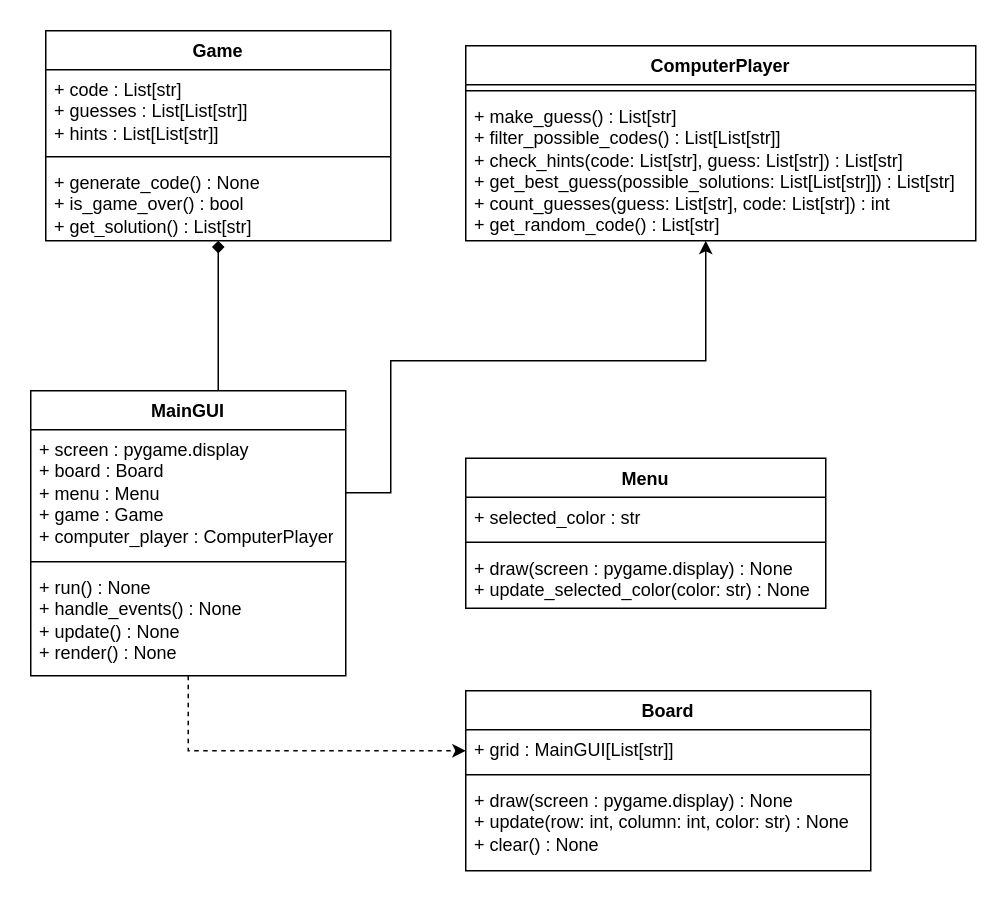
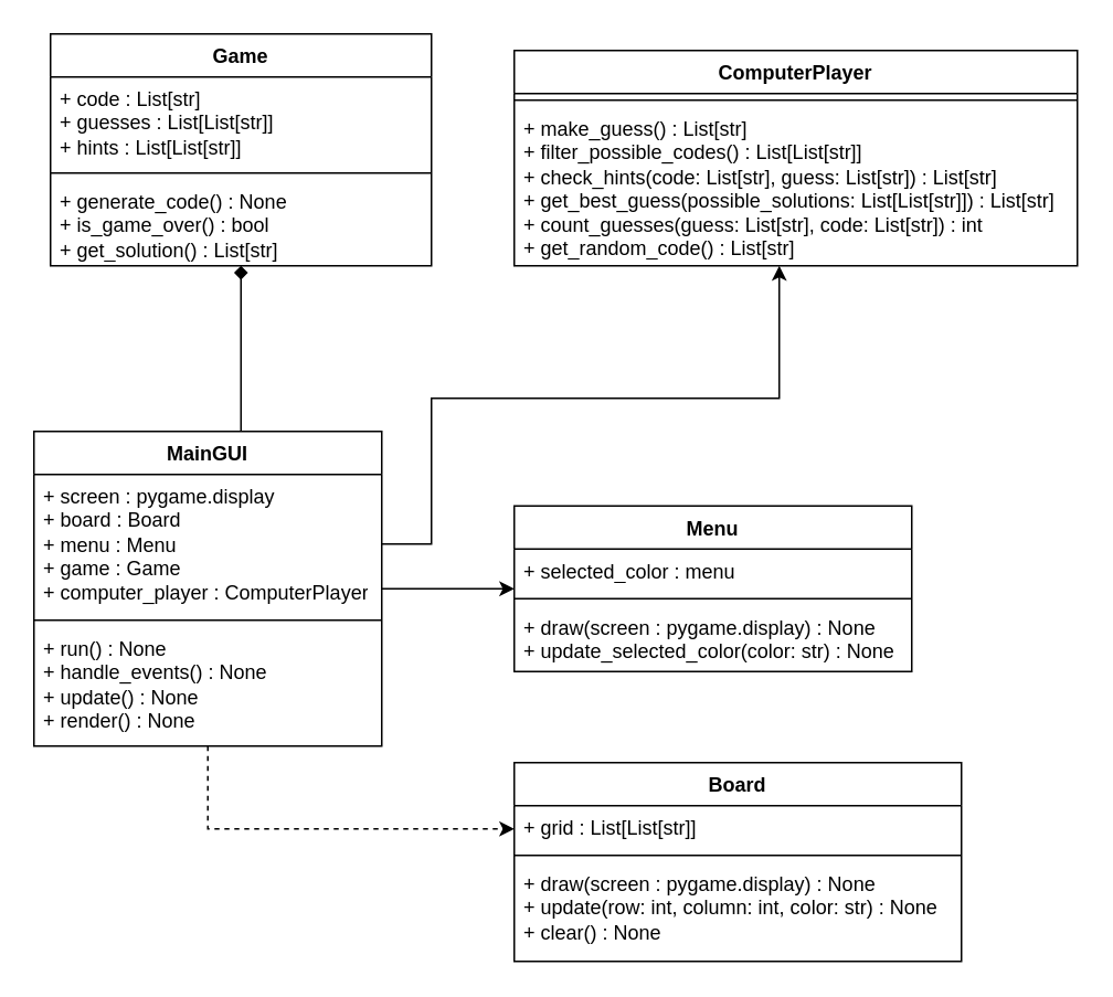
- <mxCell id="17" value="+ selected_color : str" style="text;strokeColor=none;fillColor=none;align=left;verticalAlign=top;spacingLeft=4;spacingRight=4;overflow=hidden;rotatable=0;points=[[0,0.5],[1,0.5]];portConstraint=eastwest;whiteSpace=wrap;html=1;" vertex="1" parent="16"><mxGeometry y="26" width="240" height="26" as="geometry" /></mxCell>
+ <mxCell id="17" value="+ selected_color : menu" style="text;strokeColor=none;fillColor=none;align=left;verticalAlign=top;spacingLeft=4;spacingRight=4;overflow=hidden;rotatable=0;points=[[0,0.5],[1,0.5]];portConstraint=eastwest;whiteSpace=wrap;html=1;" vertex="1" parent="16"><mxGeometry y="26" width="240" height="26" as="geometry" /></mxCell>
+ <mxCell id="11" style="edgeStyle=orthogonalEdgeStyle;rounded=0;orthogonalLoop=1;jettySize=auto;html=1;" edge="1" parent="1" source="12" target="16"><mxGeometry relative="1" as="geometry" /></mxCell>
- <mxCell id="21" value="+ grid : MainGUI[List[str]]" style="text;strokeColor=none;fillColor=none;align=left;verticalAlign=top;spacingLeft=4;spacingRight=4;overflow=hidden;rotatable=0;points=[[0,0.5],[1,0.5]];portConstraint=eastwest;whiteSpace=wrap;html=1;" vertex="1" parent="20"><mxGeometry y="26" width="270" height="26" as="geometry" /></mxCell>
+ <mxCell id="21" value="+ grid : List[List[str]]" style="text;strokeColor=none;fillColor=none;align=left;verticalAlign=top;spacingLeft=4;spacingRight=4;overflow=hidden;rotatable=0;points=[[0,0.5],[1,0.5]];portConstraint=eastwest;whiteSpace=wrap;html=1;" vertex="1" parent="20"><mxGeometry y="26" width="270" height="26" as="geometry" /></mxCell>
